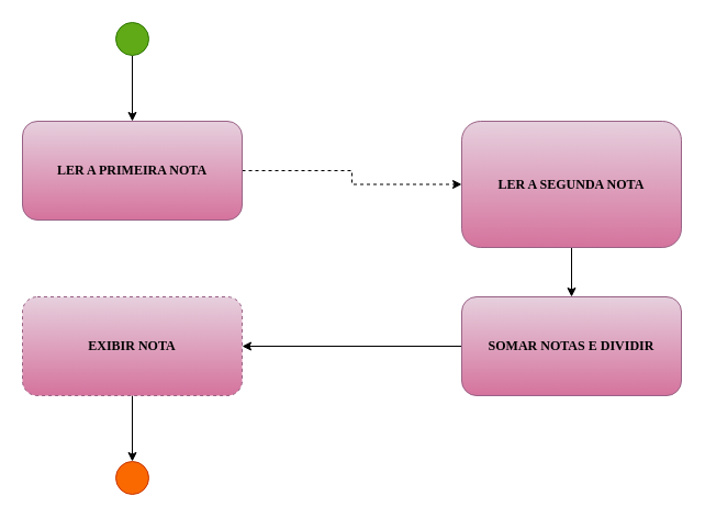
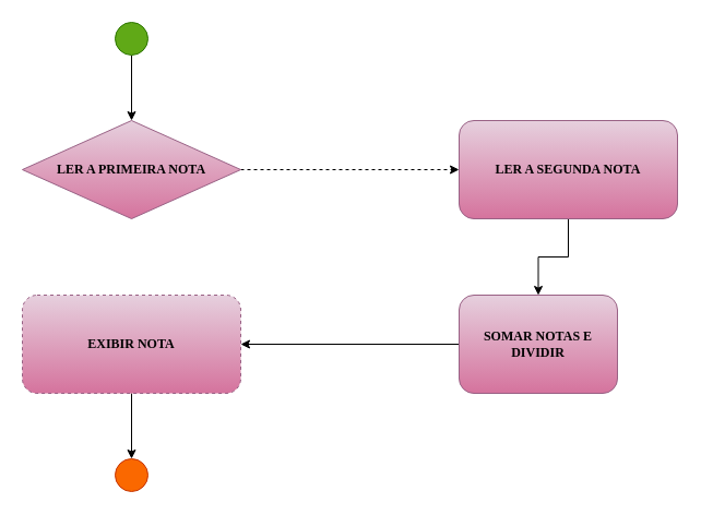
- <mxCell id="3" value="LER A PRIMEIRA NOTA" style="rounded=1;fillColor=#e6d0de;gradientColor=#d5739d;strokeColor=#996185;fontFamily=Lucida Console;labelBackgroundColor=none;labelBorderColor=none;whiteSpace=wrap;html=1;fontStyle=1" parent="1" vertex="1"><mxGeometry x="20" y="110" width="200" height="90" as="geometry" /></mxCell>
+ <mxCell id="3" value="LER A PRIMEIRA NOTA" style="rhombus;fillColor=#e6d0de;gradientColor=#d5739d;strokeColor=#996185;fontFamily=Lucida Console;labelBackgroundColor=none;labelBorderColor=none;whiteSpace=wrap;html=1;fontStyle=1;" parent="1" vertex="1"><mxGeometry x="20" y="110" width="200" height="90" as="geometry" /></mxCell>
- <mxCell id="5" value="LER A SEGUNDA NOTA" style="rounded=1;whiteSpace=wrap;html=1;fillColor=#e6d0de;gradientColor=#d5739d;strokeColor=#996185;fontFamily=Lucida Console;fontStyle=1" parent="1" vertex="1"><mxGeometry x="420" y="110" width="200" height="115" as="geometry" /></mxCell>
+ <mxCell id="5" value="LER A SEGUNDA NOTA" style="rounded=1;whiteSpace=wrap;html=1;fillColor=#e6d0de;gradientColor=#d5739d;strokeColor=#996185;fontFamily=Lucida Console;fontStyle=1" parent="1" vertex="1"><mxGeometry x="420" y="110" width="200" height="90" as="geometry" /></mxCell>
- <mxCell id="7" value="SOMAR NOTAS E DIVIDIR" style="whiteSpace=wrap;html=1;rounded=1;fillColor=#e6d0de;gradientColor=#d5739d;strokeColor=#996185;fontFamily=Lucida Console;fontStyle=1" parent="1" vertex="1"><mxGeometry x="420" y="270" width="200" height="90" as="geometry" /></mxCell>
+ <mxCell id="7" value="SOMAR NOTAS E DIVIDIR" style="whiteSpace=wrap;html=1;rounded=1;fillColor=#e6d0de;gradientColor=#d5739d;strokeColor=#996185;fontFamily=Lucida Console;fontStyle=1" parent="1" vertex="1"><mxGeometry x="420" y="270" width="145" height="90" as="geometry" /></mxCell>
